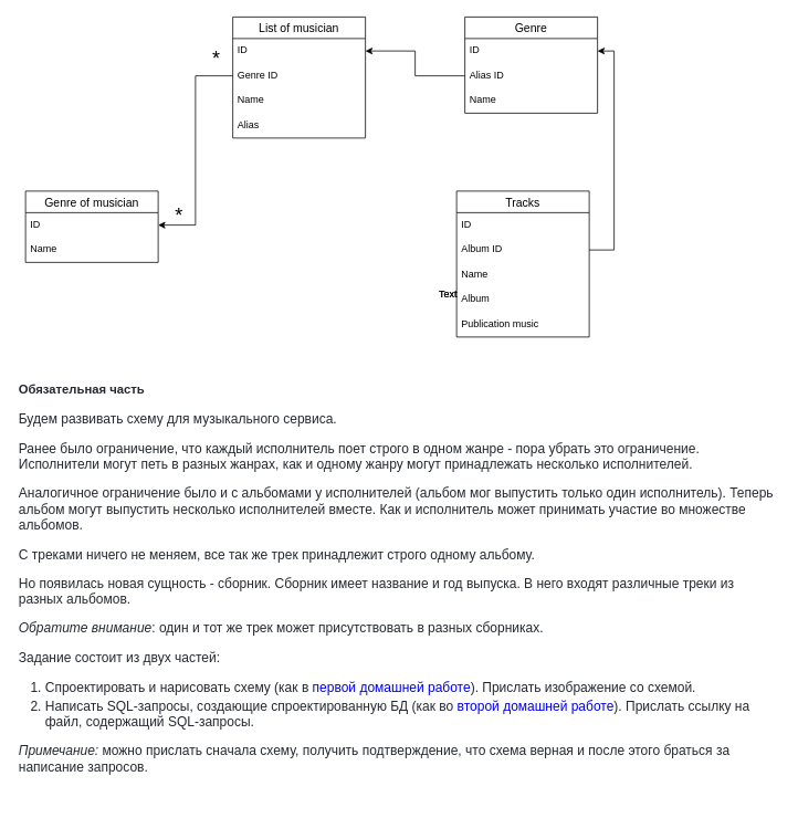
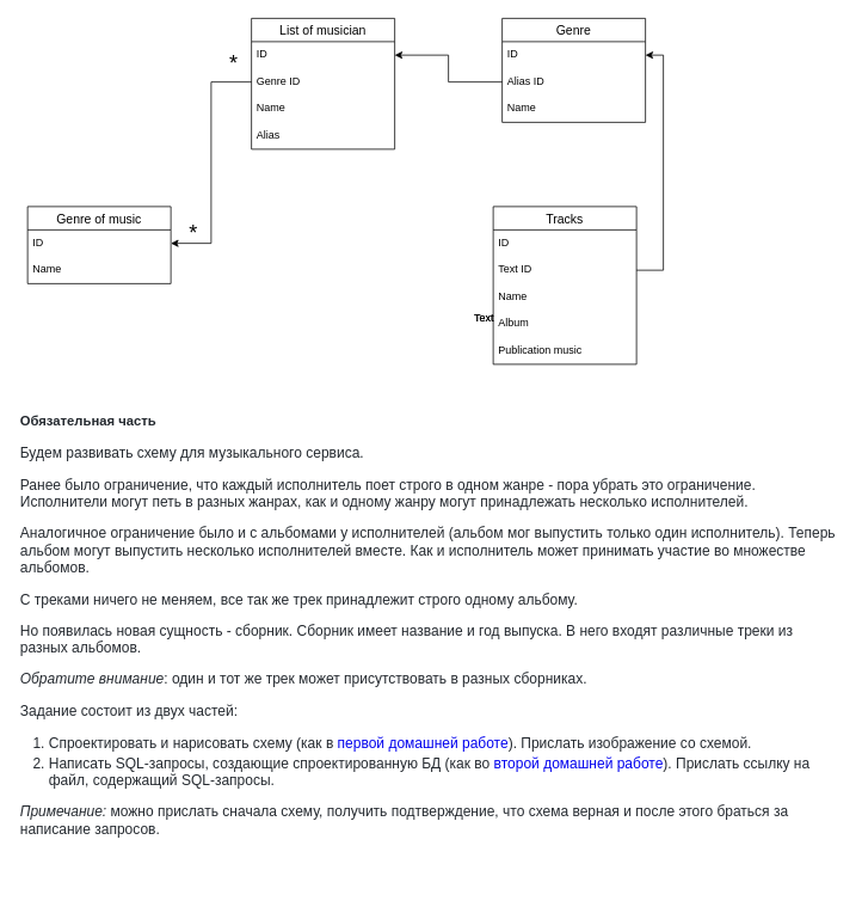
- <mxCell id="17" value="Genre of musician" style="swimlane;fontStyle=0;childLayout=stackLayout;horizontal=1;startSize=26;horizontalStack=0;resizeParent=1;resizeParentMax=0;resizeLast=0;collapsible=1;marginBottom=0;align=center;fontSize=14;" parent="1" vertex="1"><mxGeometry x="30" y="230" width="160" height="86" as="geometry" /></mxCell>
+ <mxCell id="17" value="Genre of music" style="swimlane;fontStyle=0;childLayout=stackLayout;horizontal=1;startSize=26;horizontalStack=0;resizeParent=1;resizeParentMax=0;resizeLast=0;collapsible=1;marginBottom=0;align=center;fontSize=14;" parent="1" vertex="1"><mxGeometry x="30" y="230" width="160" height="86" as="geometry" /></mxCell>
- <mxCell id="13" value="Album ID" style="text;strokeColor=none;fillColor=none;spacingLeft=4;spacingRight=4;overflow=hidden;rotatable=0;points=[[0,0.5],[1,0.5]];portConstraint=eastwest;fontSize=12;" parent="11" vertex="1"><mxGeometry y="56" width="160" height="30" as="geometry" /></mxCell>
+ <mxCell id="13" value="Text ID" style="text;strokeColor=none;fillColor=none;spacingLeft=4;spacingRight=4;overflow=hidden;rotatable=0;points=[[0,0.5],[1,0.5]];portConstraint=eastwest;fontSize=12;" parent="11" vertex="1"><mxGeometry y="56" width="160" height="30" as="geometry" /></mxCell>
